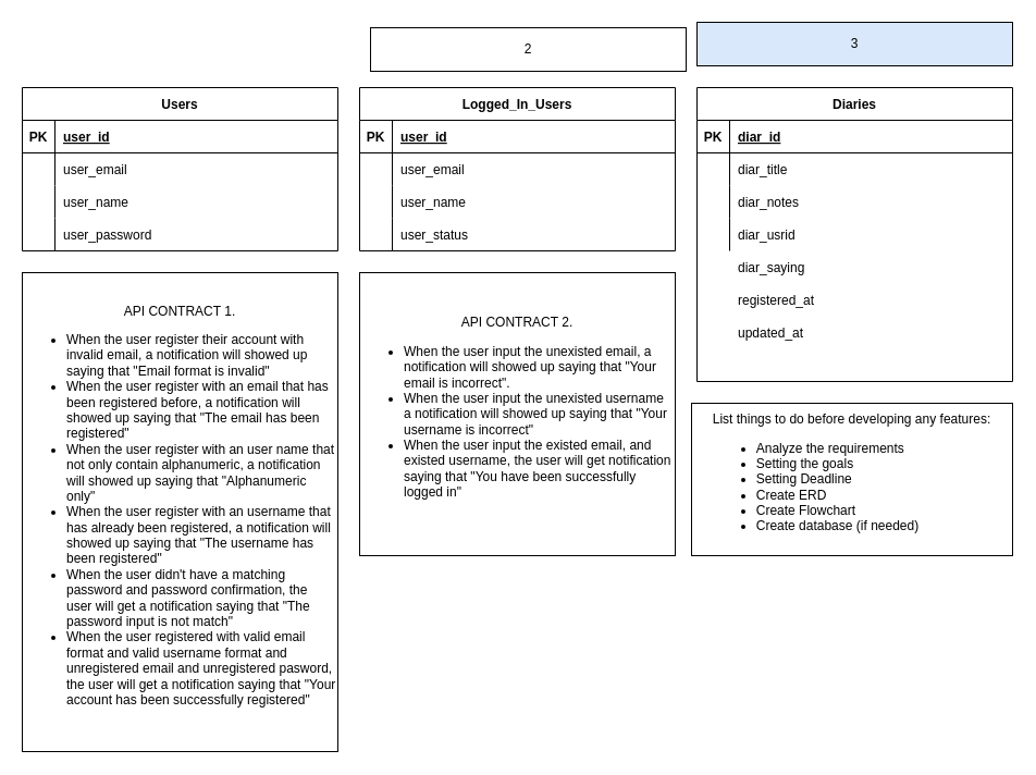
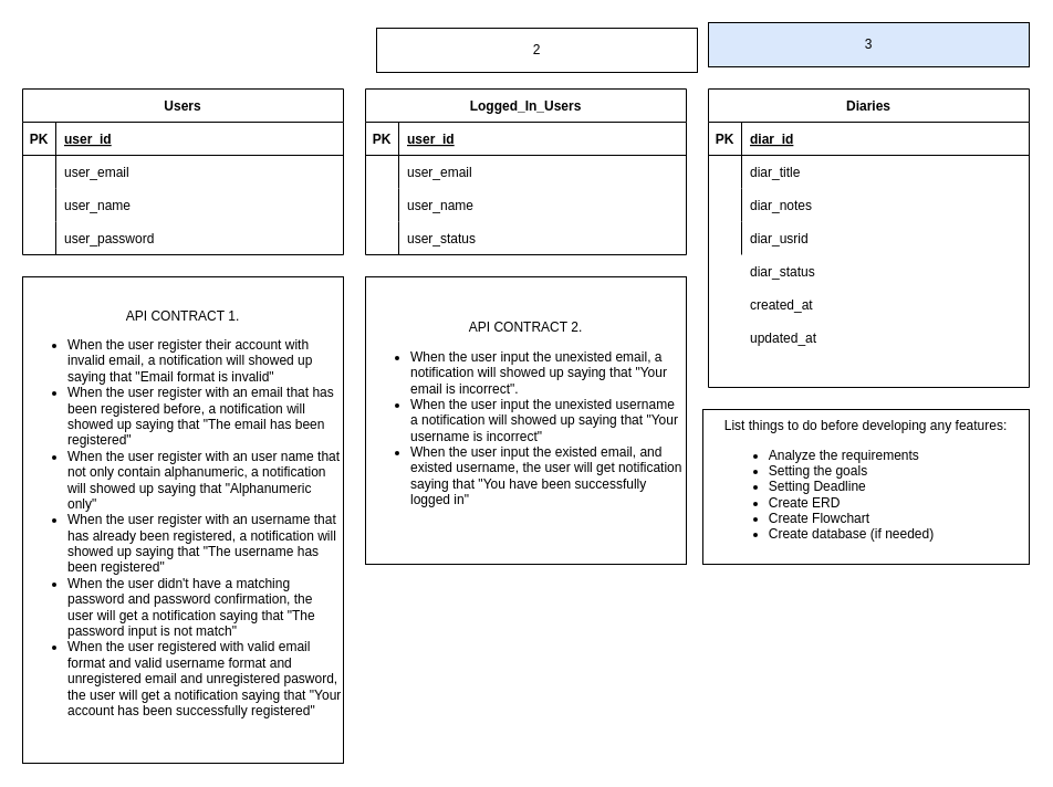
- <mxCell id="45" value="diar_saying" style="shape=partialRectangle;connectable=0;fillColor=none;top=0;left=0;bottom=0;right=0;align=left;spacingLeft=6;overflow=hidden;" vertex="1" parent="43"><mxGeometry x="30" width="260" height="30" as="geometry"><mxRectangle width="260" height="30" as="alternateBounds" /></mxGeometry></mxCell>
+ <mxCell id="45" value="diar_status" style="shape=partialRectangle;connectable=0;fillColor=none;top=0;left=0;bottom=0;right=0;align=left;spacingLeft=6;overflow=hidden;" vertex="1" parent="43"><mxGeometry x="30" width="260" height="30" as="geometry"><mxRectangle width="260" height="30" as="alternateBounds" /></mxGeometry></mxCell>
- <mxCell id="46" value="registered_at" style="shape=partialRectangle;connectable=0;fillColor=none;top=0;left=0;bottom=0;right=0;align=left;spacingLeft=6;overflow=hidden;" vertex="1" parent="1"><mxGeometry x="670" y="260" width="260" height="30" as="geometry"><mxRectangle width="260" height="30" as="alternateBounds" /></mxGeometry></mxCell>
+ <mxCell id="46" value="created_at" style="shape=partialRectangle;connectable=0;fillColor=none;top=0;left=0;bottom=0;right=0;align=left;spacingLeft=6;overflow=hidden;" vertex="1" parent="1"><mxGeometry x="670" y="260" width="260" height="30" as="geometry"><mxRectangle width="260" height="30" as="alternateBounds" /></mxGeometry></mxCell>
